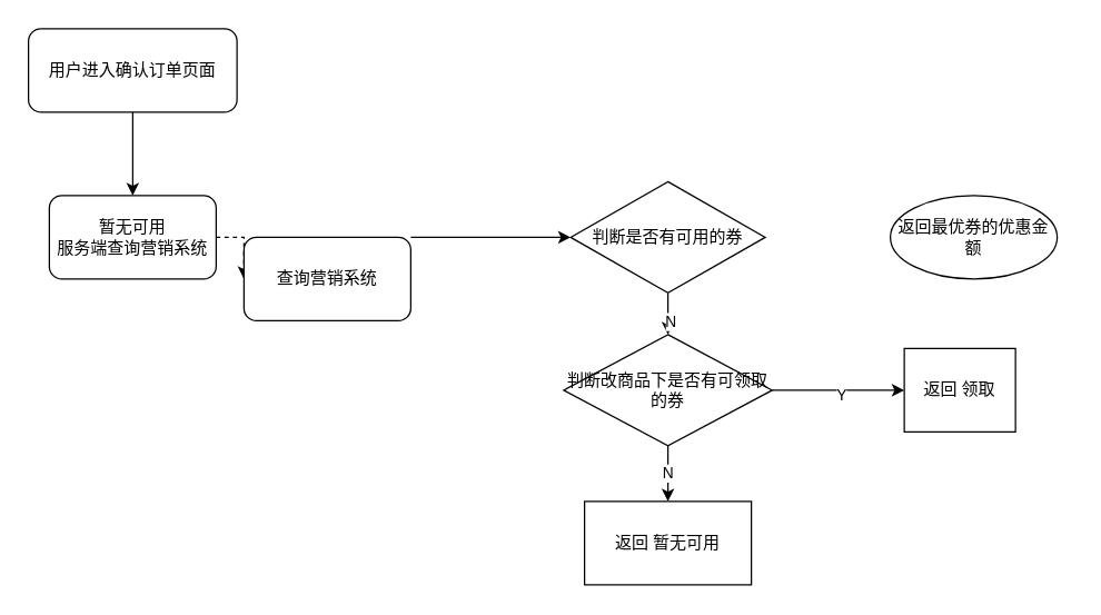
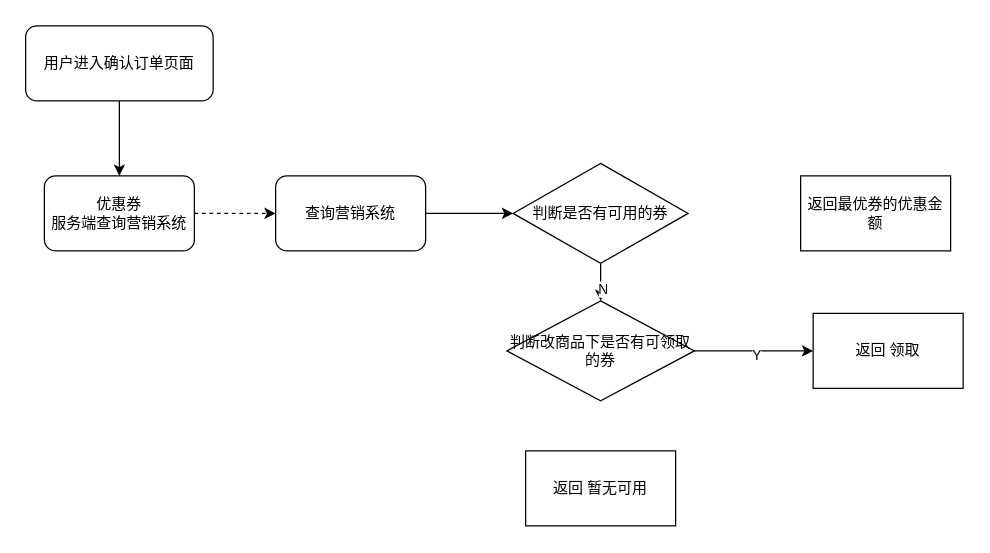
- <mxCell id="5" value="暂无可用&lt;br&gt;服务端查询营销系统" style="rounded=1;whiteSpace=wrap;html=1;" vertex="1" parent="1"><mxGeometry x="35" y="140" width="120" height="60" as="geometry" /></mxCell>
+ <mxCell id="5" value="优惠券&lt;br&gt;服务端查询营销系统" style="rounded=1;whiteSpace=wrap;html=1;" vertex="1" parent="1"><mxGeometry x="35" y="140" width="120" height="60" as="geometry" /></mxCell>
- <mxCell id="11" value="返回最优券的优惠金额" style="ellipse;whiteSpace=wrap;html=1;" vertex="1" parent="1"><mxGeometry x="640" y="140" width="120" height="60" as="geometry" /></mxCell>
+ <mxCell id="11" value="返回最优券的优惠金额" style="whiteSpace=wrap;html=1;" vertex="1" parent="1"><mxGeometry x="640" y="140" width="120" height="60" as="geometry" /></mxCell>
- <mxCell id="7" value="查询营销系统" style="whiteSpace=wrap;html=1;rounded=1;" vertex="1" parent="1"><mxGeometry x="175" y="170" width="120" height="60" as="geometry" /></mxCell>
+ <mxCell id="7" value="查询营销系统" style="whiteSpace=wrap;html=1;rounded=1;" vertex="1" parent="1"><mxGeometry x="220" y="140" width="120" height="60" as="geometry" /></mxCell>
- <mxCell id="17" value="返回 领取" style="whiteSpace=wrap;html=1;" vertex="1" parent="1"><mxGeometry x="650" y="250" width="80" height="60" as="geometry" /></mxCell>
+ <mxCell id="17" value="返回 领取" style="whiteSpace=wrap;html=1;" vertex="1" parent="1"><mxGeometry x="650" y="250" width="120" height="60" as="geometry" /></mxCell>
- <mxCell id="14" value="" style="edgeStyle=orthogonalEdgeStyle;rounded=0;orthogonalLoop=1;jettySize=auto;html=1;" edge="1" parent="1" source="16" target="18"><mxGeometry relative="1" as="geometry" /></mxCell>
- <mxCell id="15" value="N" style="edgeLabel;html=1;align=center;verticalAlign=middle;resizable=0;points=[];" vertex="1" connectable="0" parent="14"><mxGeometry x="-0.05" y="-1" relative="1" as="geometry"><mxPoint as="offset" /></mxGeometry></mxCell>
